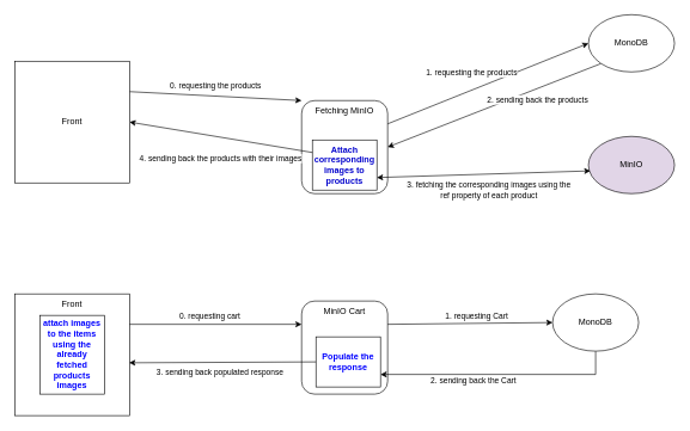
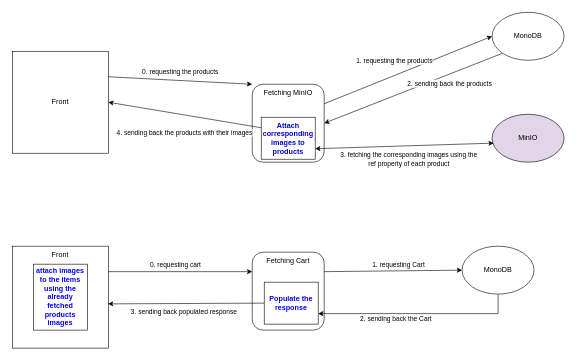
- <mxCell id="25" value="MinIO Cart" style="rounded=1;whiteSpace=wrap;html=1;align=center;verticalAlign=top;fillColor=none;" vertex="1" parent="1"><mxGeometry x="420" y="420" width="120" height="130" as="geometry" /></mxCell>
+ <mxCell id="25" value="Fetching Cart" style="rounded=1;whiteSpace=wrap;html=1;align=center;verticalAlign=top;fillColor=none;" vertex="1" parent="1"><mxGeometry x="420" y="420" width="120" height="130" as="geometry" /></mxCell>
